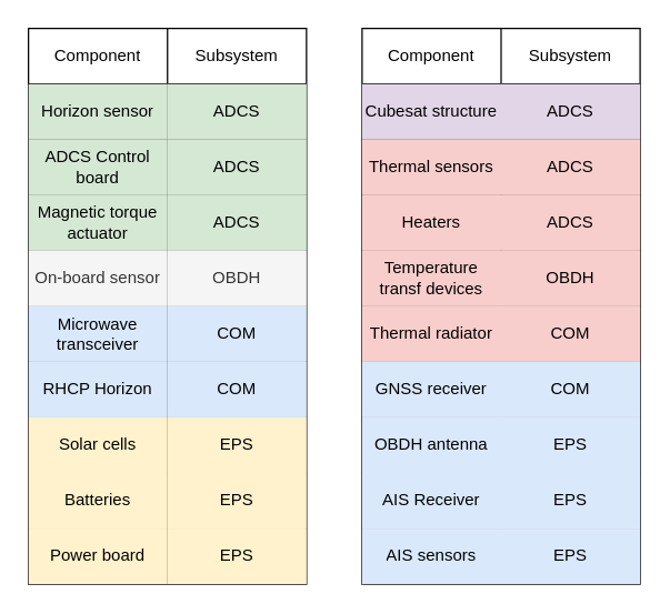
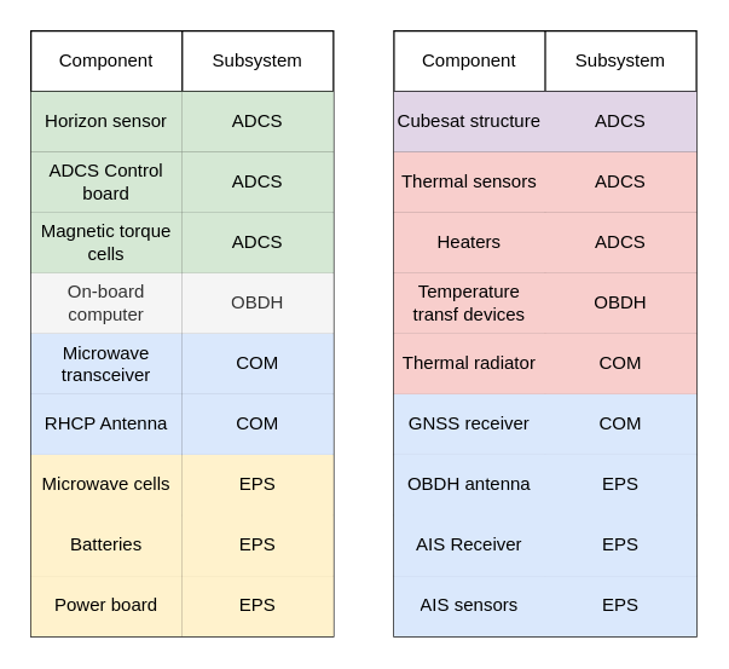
- <mxCell id="13" value="Magnetic torque actuator" style="shape=partialRectangle;html=1;whiteSpace=wrap;connectable=0;strokeColor=default;overflow=hidden;fillColor=#d5e8d4;top=0;left=0;bottom=0;right=0;pointerEvents=1;" vertex="1" parent="12"><mxGeometry width="100" height="40" as="geometry"><mxRectangle width="100" height="40" as="alternateBounds" /></mxGeometry></mxCell>
+ <mxCell id="13" value="Magnetic torque cells" style="shape=partialRectangle;html=1;whiteSpace=wrap;connectable=0;strokeColor=default;overflow=hidden;fillColor=#d5e8d4;top=0;left=0;bottom=0;right=0;pointerEvents=1;" vertex="1" parent="12"><mxGeometry width="100" height="40" as="geometry"><mxRectangle width="100" height="40" as="alternateBounds" /></mxGeometry></mxCell>
- <mxCell id="16" value="On-board sensor" style="shape=partialRectangle;html=1;whiteSpace=wrap;connectable=0;strokeColor=default;overflow=hidden;fillColor=#f5f5f5;top=0;left=0;bottom=0;right=0;pointerEvents=1;fontColor=#333333;" vertex="1" parent="15"><mxGeometry width="100" height="40" as="geometry"><mxRectangle width="100" height="40" as="alternateBounds" /></mxGeometry></mxCell>
+ <mxCell id="16" value="On-board computer" style="shape=partialRectangle;html=1;whiteSpace=wrap;connectable=0;strokeColor=default;overflow=hidden;fillColor=#f5f5f5;top=0;left=0;bottom=0;right=0;pointerEvents=1;fontColor=#333333;" vertex="1" parent="15"><mxGeometry width="100" height="40" as="geometry"><mxRectangle width="100" height="40" as="alternateBounds" /></mxGeometry></mxCell>
- <mxCell id="22" value="RHCP Horizon" style="shape=partialRectangle;html=1;whiteSpace=wrap;connectable=0;strokeColor=default;overflow=hidden;fillColor=#dae8fc;top=0;left=0;bottom=0;right=0;pointerEvents=1;" vertex="1" parent="21"><mxGeometry width="100" height="40" as="geometry"><mxRectangle width="100" height="40" as="alternateBounds" /></mxGeometry></mxCell>
+ <mxCell id="22" value="RHCP Antenna" style="shape=partialRectangle;html=1;whiteSpace=wrap;connectable=0;strokeColor=default;overflow=hidden;fillColor=#dae8fc;top=0;left=0;bottom=0;right=0;pointerEvents=1;" vertex="1" parent="21"><mxGeometry width="100" height="40" as="geometry"><mxRectangle width="100" height="40" as="alternateBounds" /></mxGeometry></mxCell>
- <mxCell id="25" value="Solar cells" style="shape=partialRectangle;html=1;whiteSpace=wrap;connectable=0;strokeColor=default;overflow=hidden;fillColor=#fff2cc;top=0;left=0;bottom=0;right=0;pointerEvents=1;" vertex="1" parent="24"><mxGeometry width="100" height="40" as="geometry"><mxRectangle width="100" height="40" as="alternateBounds" /></mxGeometry></mxCell>
+ <mxCell id="25" value="Microwave cells" style="shape=partialRectangle;html=1;whiteSpace=wrap;connectable=0;strokeColor=default;overflow=hidden;fillColor=#fff2cc;top=0;left=0;bottom=0;right=0;pointerEvents=1;" vertex="1" parent="24"><mxGeometry width="100" height="40" as="geometry"><mxRectangle width="100" height="40" as="alternateBounds" /></mxGeometry></mxCell>
